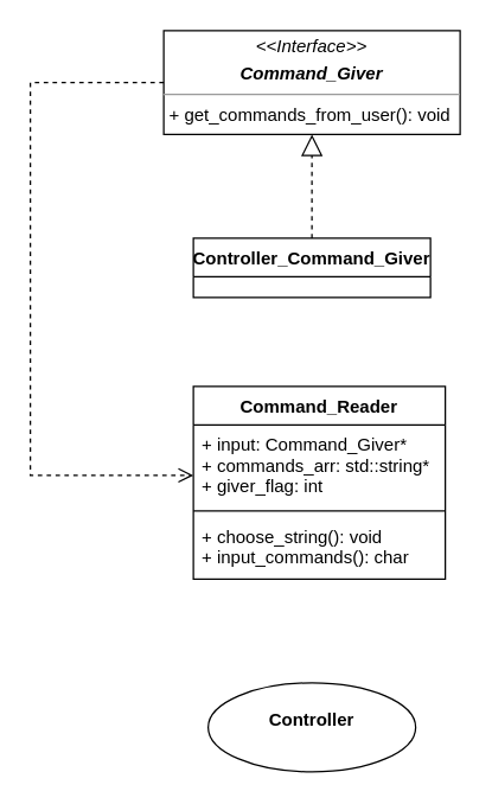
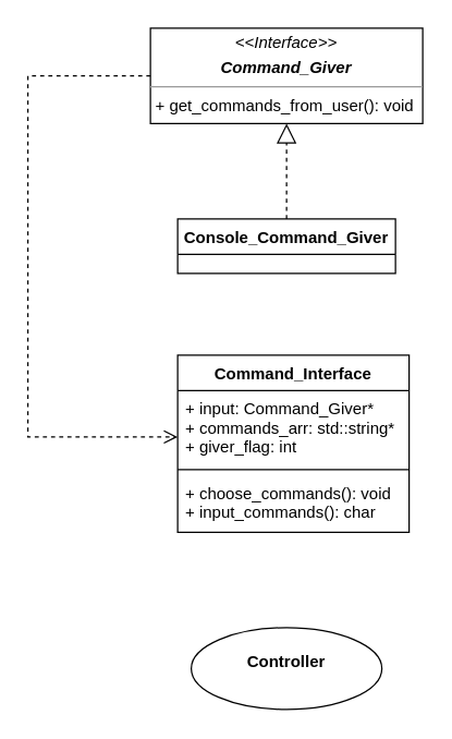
- <mxCell id="4" value="Controller_Command_Giver" style="swimlane;fontStyle=1;align=center;verticalAlign=top;childLayout=stackLayout;horizontal=1;startSize=26;horizontalStack=0;resizeParent=1;resizeParentMax=0;resizeLast=0;collapsible=1;marginBottom=0;" vertex="1" parent="1"><mxGeometry x="130" y="160" width="160" height="40" as="geometry" /></mxCell>
+ <mxCell id="4" value="Console_Command_Giver" style="swimlane;fontStyle=1;align=center;verticalAlign=top;childLayout=stackLayout;horizontal=1;startSize=26;horizontalStack=0;resizeParent=1;resizeParentMax=0;resizeLast=0;collapsible=1;marginBottom=0;" vertex="1" parent="1"><mxGeometry x="130" y="160" width="160" height="40" as="geometry" /></mxCell>
- <mxCell id="5" value="Command_Reader" style="swimlane;fontStyle=1;align=center;verticalAlign=top;childLayout=stackLayout;horizontal=1;startSize=26;horizontalStack=0;resizeParent=1;resizeParentMax=0;resizeLast=0;collapsible=1;marginBottom=0;" vertex="1" parent="1"><mxGeometry x="130" y="260" width="170" height="130" as="geometry" /></mxCell>
+ <mxCell id="5" value="Command_Interface" style="swimlane;fontStyle=1;align=center;verticalAlign=top;childLayout=stackLayout;horizontal=1;startSize=26;horizontalStack=0;resizeParent=1;resizeParentMax=0;resizeLast=0;collapsible=1;marginBottom=0;" vertex="1" parent="1"><mxGeometry x="130" y="260" width="170" height="130" as="geometry" /></mxCell>
- <mxCell id="8" value="+ choose_string(): void&#10;+ input_commands(): char" style="text;strokeColor=none;fillColor=none;align=left;verticalAlign=top;spacingLeft=4;spacingRight=4;overflow=hidden;rotatable=0;points=[[0,0.5],[1,0.5]];portConstraint=eastwest;" vertex="1" parent="5"><mxGeometry y="88" width="170" height="42" as="geometry" /></mxCell>
+ <mxCell id="8" value="+ choose_commands(): void&#10;+ input_commands(): char" style="text;strokeColor=none;fillColor=none;align=left;verticalAlign=top;spacingLeft=4;spacingRight=4;overflow=hidden;rotatable=0;points=[[0,0.5],[1,0.5]];portConstraint=eastwest;" vertex="1" parent="5"><mxGeometry y="88" width="170" height="42" as="geometry" /></mxCell>
